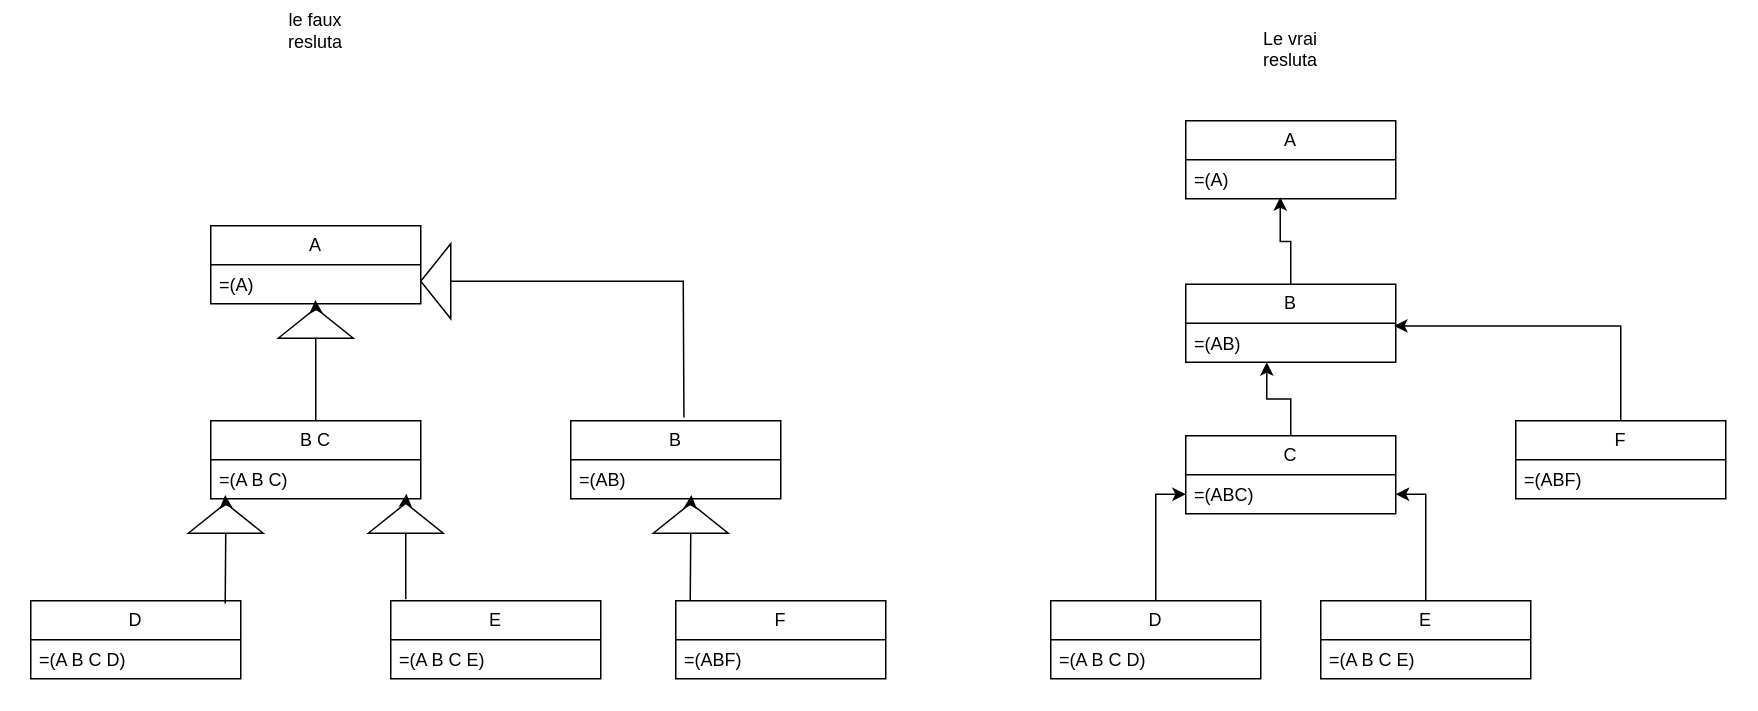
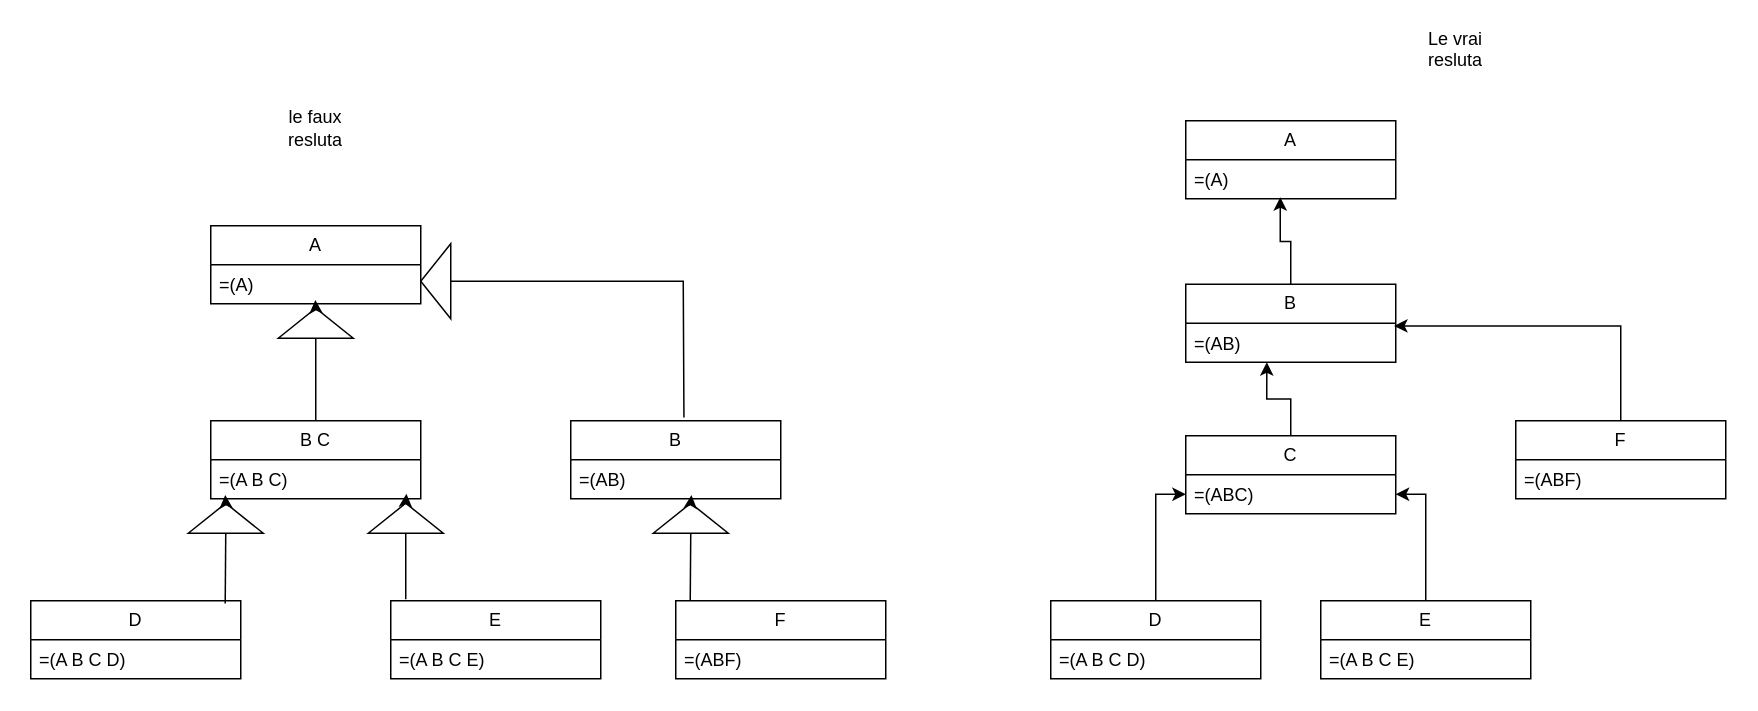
- <mxCell id="45" value="le faux resluta" style="text;html=1;align=center;verticalAlign=middle;whiteSpace=wrap;rounded=0;" vertex="1" parent="1"><mxGeometry x="180" y="5" width="60" height="30" as="geometry" /></mxCell>
+ <mxCell id="45" value="le faux resluta" style="text;html=1;align=center;verticalAlign=middle;whiteSpace=wrap;rounded=0;" vertex="1" parent="1"><mxGeometry x="180" y="70" width="60" height="30" as="geometry" /></mxCell>
- <mxCell id="46" value="Le vrai resluta&lt;div&gt;&lt;br&gt;&lt;/div&gt;" style="text;html=1;align=center;verticalAlign=middle;whiteSpace=wrap;rounded=0;" vertex="1" parent="1"><mxGeometry x="830" y="20" width="60" height="40" as="geometry" /></mxCell>
+ <mxCell id="46" value="Le vrai resluta&lt;div&gt;&lt;br&gt;&lt;/div&gt;" style="text;html=1;align=center;verticalAlign=middle;whiteSpace=wrap;rounded=0;" vertex="1" parent="1"><mxGeometry x="940" y="20" width="60" height="40" as="geometry" /></mxCell>
